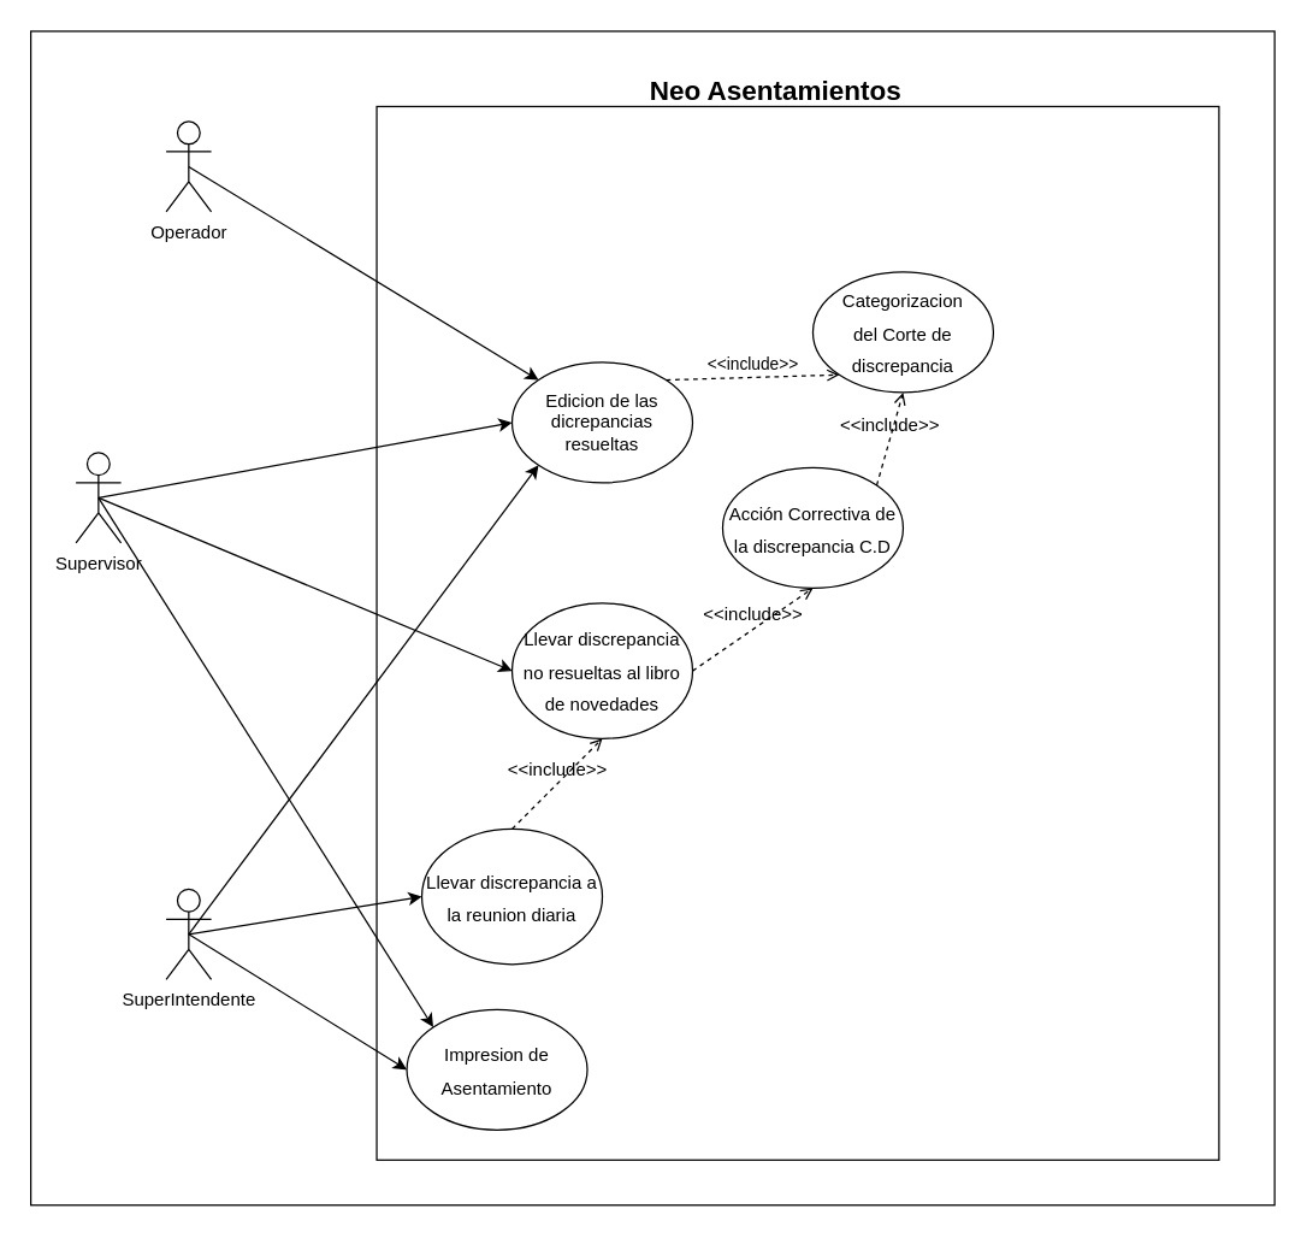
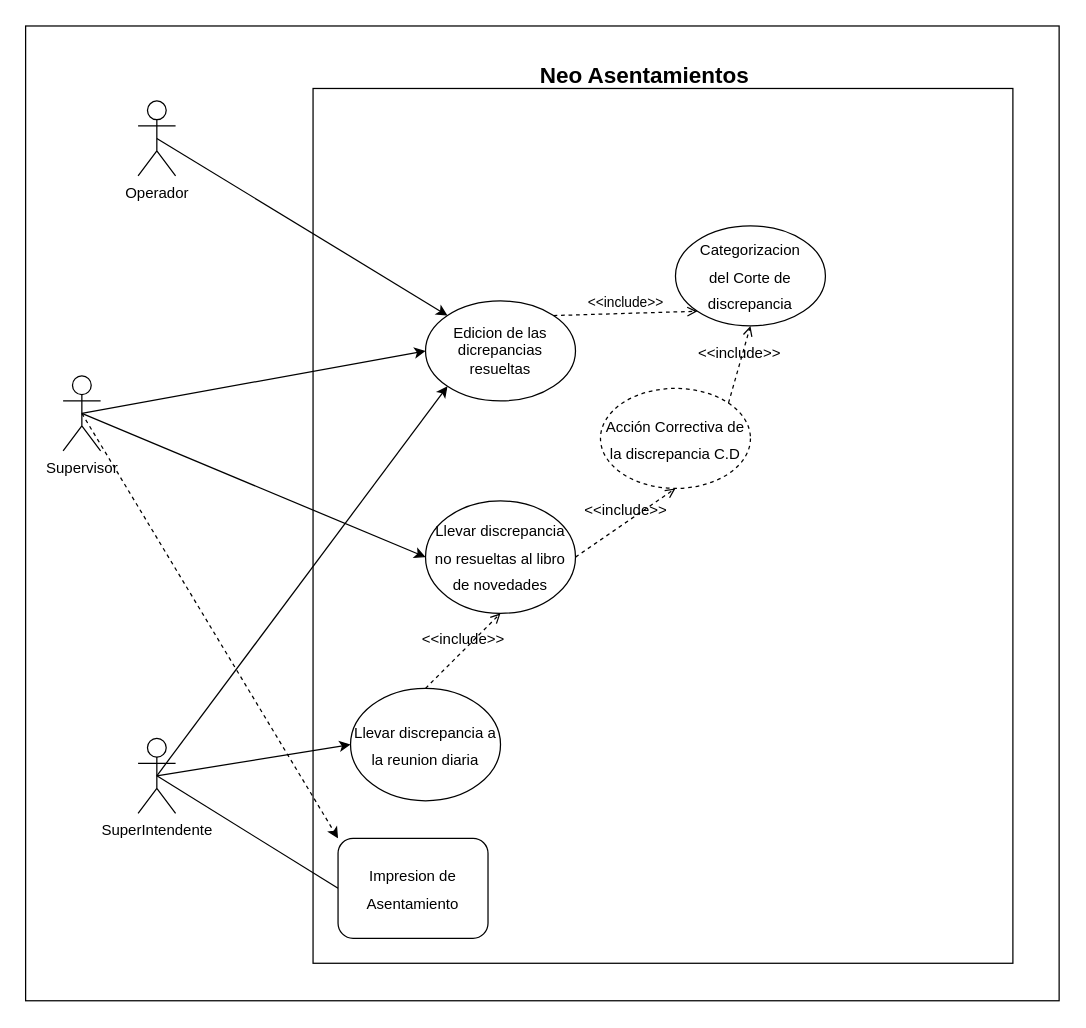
- <mxCell id="17" value="&lt;span style=&quot;font-size: 12px;&quot;&gt;Acción Correctiva de la discrepancia C.D&lt;/span&gt;" style="ellipse;whiteSpace=wrap;html=1;fontSize=18;" parent="1" vertex="1"><mxGeometry x="480" y="310" width="120" height="80" as="geometry" /></mxCell>
+ <mxCell id="17" value="&lt;span style=&quot;font-size: 12px;&quot;&gt;Acción Correctiva de la discrepancia C.D&lt;/span&gt;" style="ellipse;whiteSpace=wrap;html=1;fontSize=18;dashed=1;" parent="1" vertex="1"><mxGeometry x="480" y="310" width="120" height="80" as="geometry" /></mxCell>
- <mxCell id="5" style="edgeStyle=none;html=1;exitX=0.5;exitY=0.5;exitDx=0;exitDy=0;exitPerimeter=0;entryX=0;entryY=0;entryDx=0;entryDy=0;fontSize=12;" parent="1" source="7" target="15" edge="1"><mxGeometry relative="1" as="geometry" /></mxCell>
+ <mxCell id="5" style="edgeStyle=none;html=1;exitX=0.5;exitY=0.5;exitDx=0;exitDy=0;exitPerimeter=0;entryX=0;entryY=0;entryDx=0;entryDy=0;fontSize=12;dashed=1;" parent="1" source="7" target="15" edge="1"><mxGeometry relative="1" as="geometry" /></mxCell>
- <mxCell id="8" style="edgeStyle=none;html=1;exitX=0.5;exitY=0.5;exitDx=0;exitDy=0;exitPerimeter=0;fontSize=12;entryX=0;entryY=0.5;entryDx=0;entryDy=0;" parent="1" source="11" target="15" edge="1"><mxGeometry relative="1" as="geometry" /></mxCell>
+ <mxCell id="8" style="edgeStyle=none;html=1;exitX=0.5;exitY=0.5;exitDx=0;exitDy=0;exitPerimeter=0;fontSize=12;entryX=0;entryY=0.5;entryDx=0;entryDy=0;endArrow=none;" parent="1" source="11" target="15" edge="1"><mxGeometry relative="1" as="geometry" /></mxCell>
- <mxCell id="15" value="&lt;font style=&quot;font-size: 12px;&quot;&gt;Impresion de Asentamiento&lt;/font&gt;" style="ellipse;whiteSpace=wrap;html=1;fontSize=18;" parent="1" vertex="1"><mxGeometry x="270" y="670" width="120" height="80" as="geometry" /></mxCell>
+ <mxCell id="15" value="&lt;font style=&quot;font-size: 12px;&quot;&gt;Impresion de Asentamiento&lt;/font&gt;" style="whiteSpace=wrap;html=1;fontSize=18;rounded=1;" parent="1" vertex="1"><mxGeometry x="270" y="670" width="120" height="80" as="geometry" /></mxCell>
